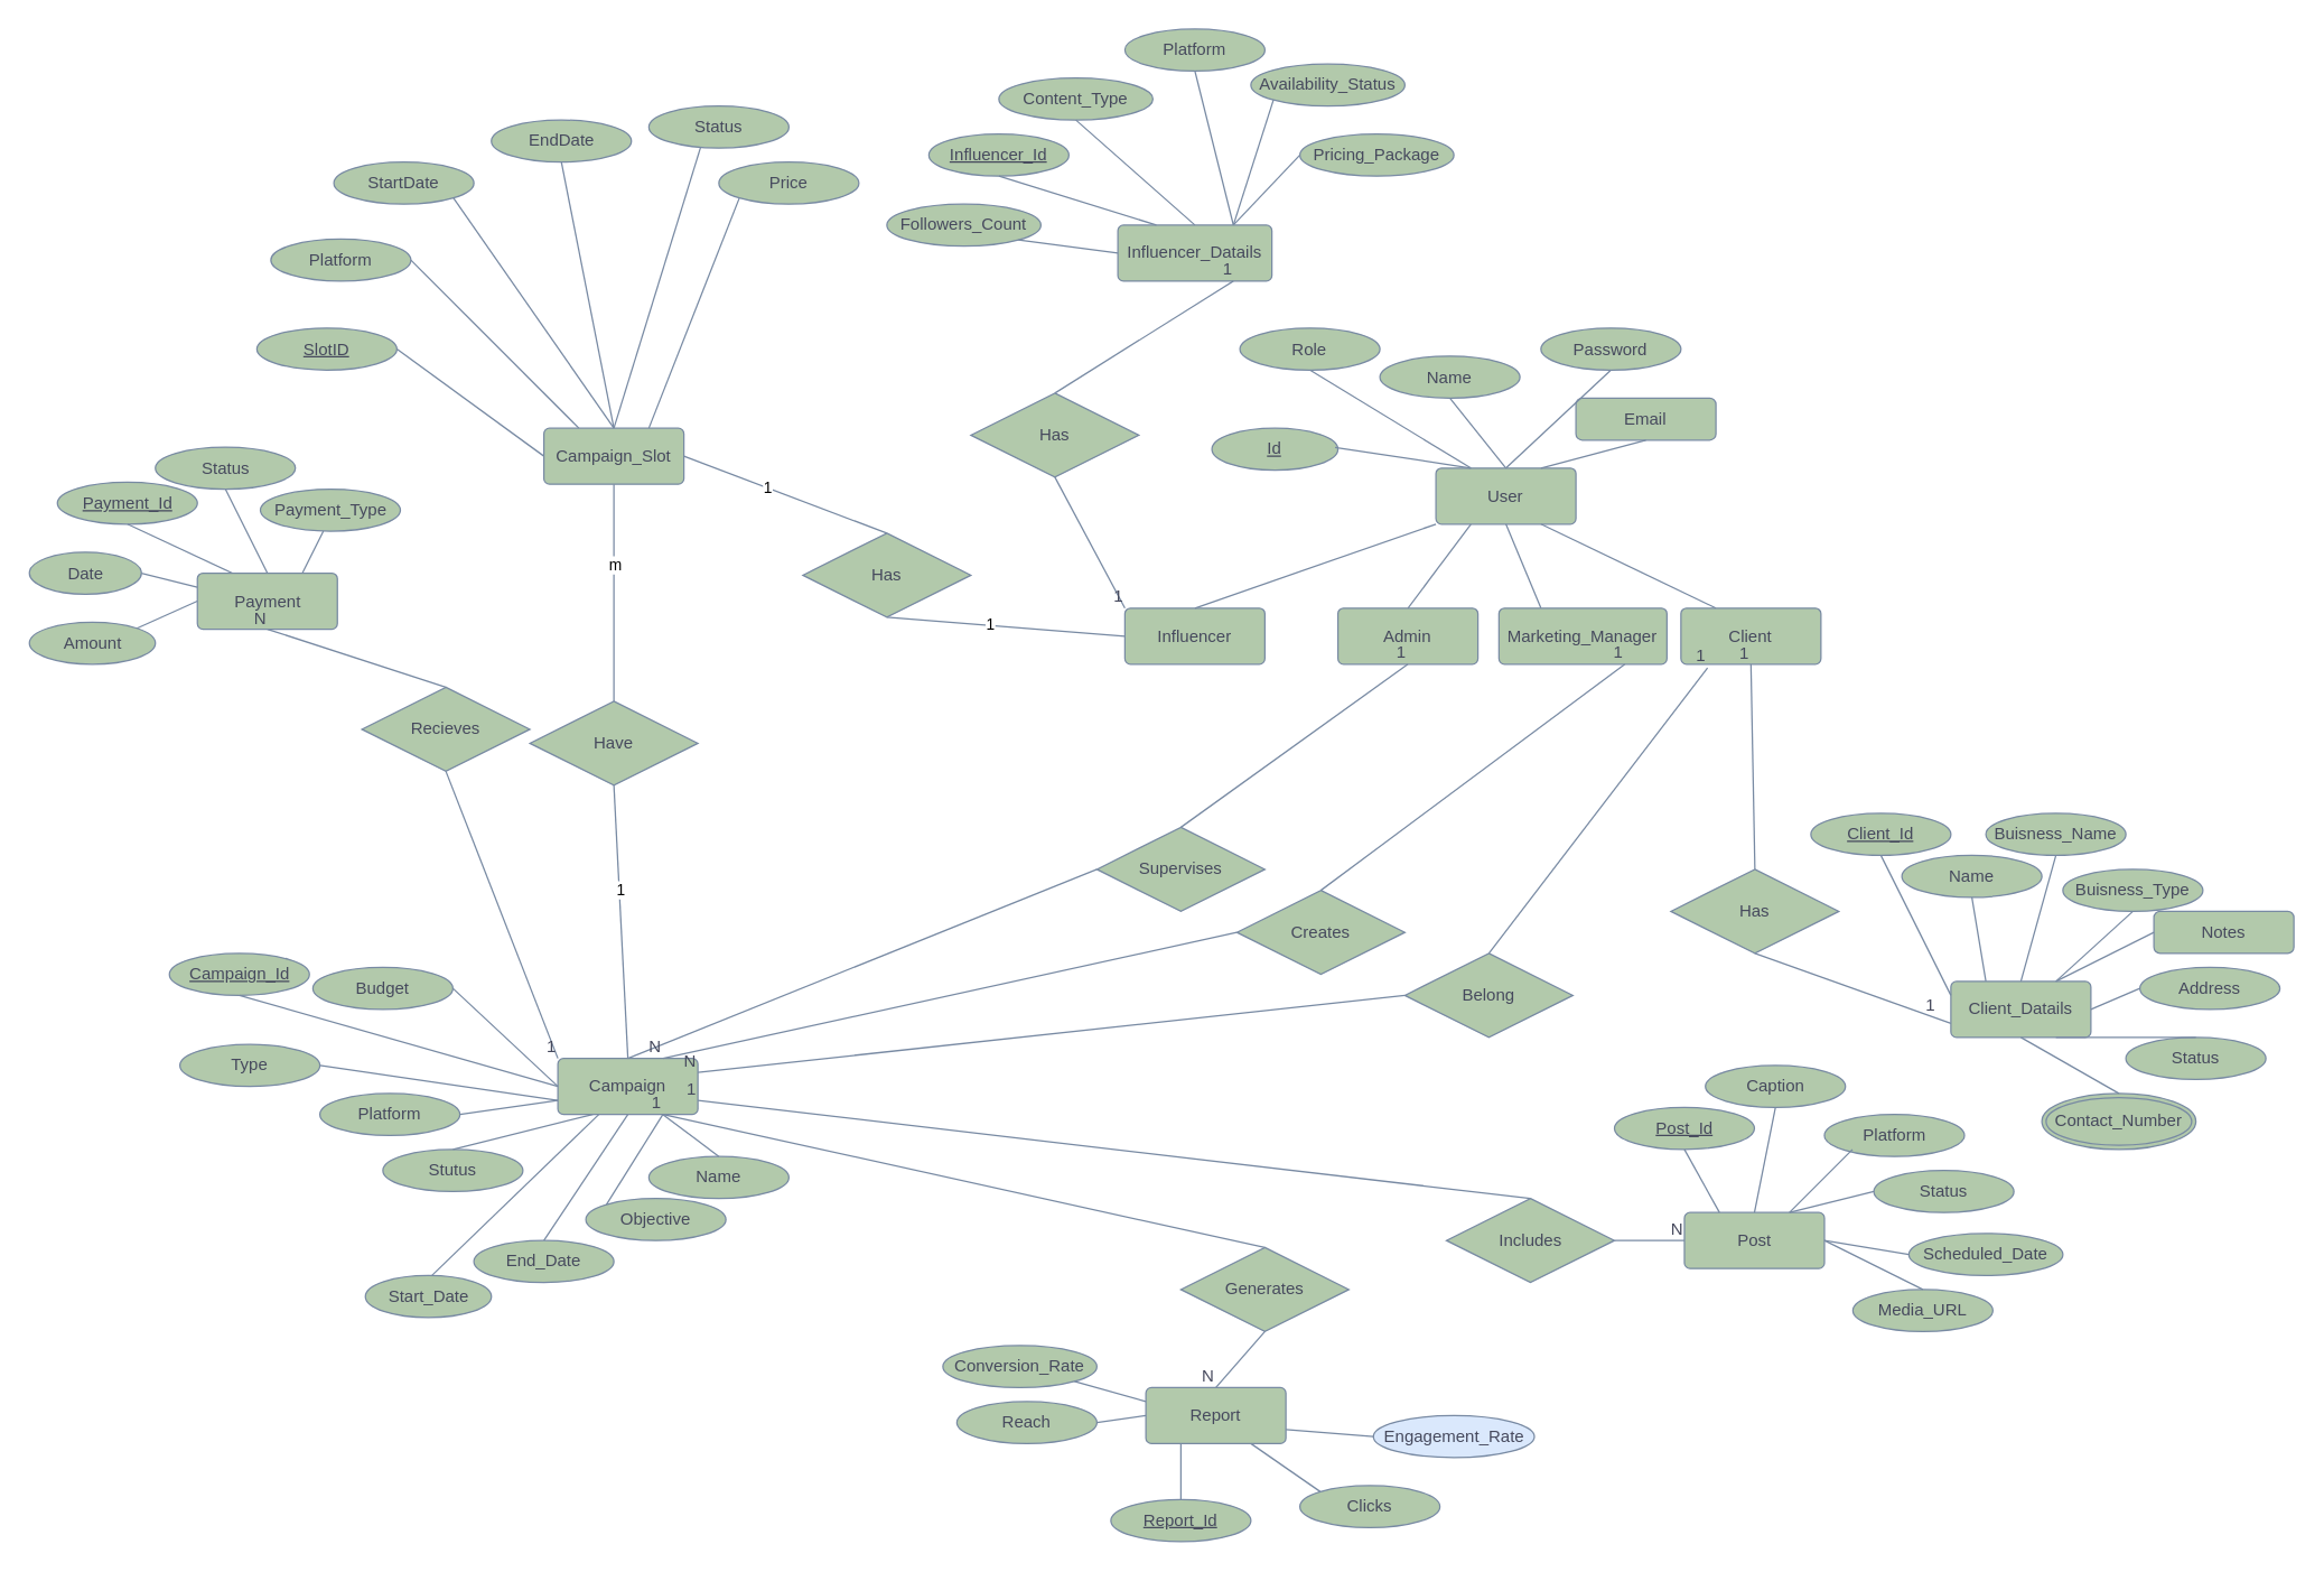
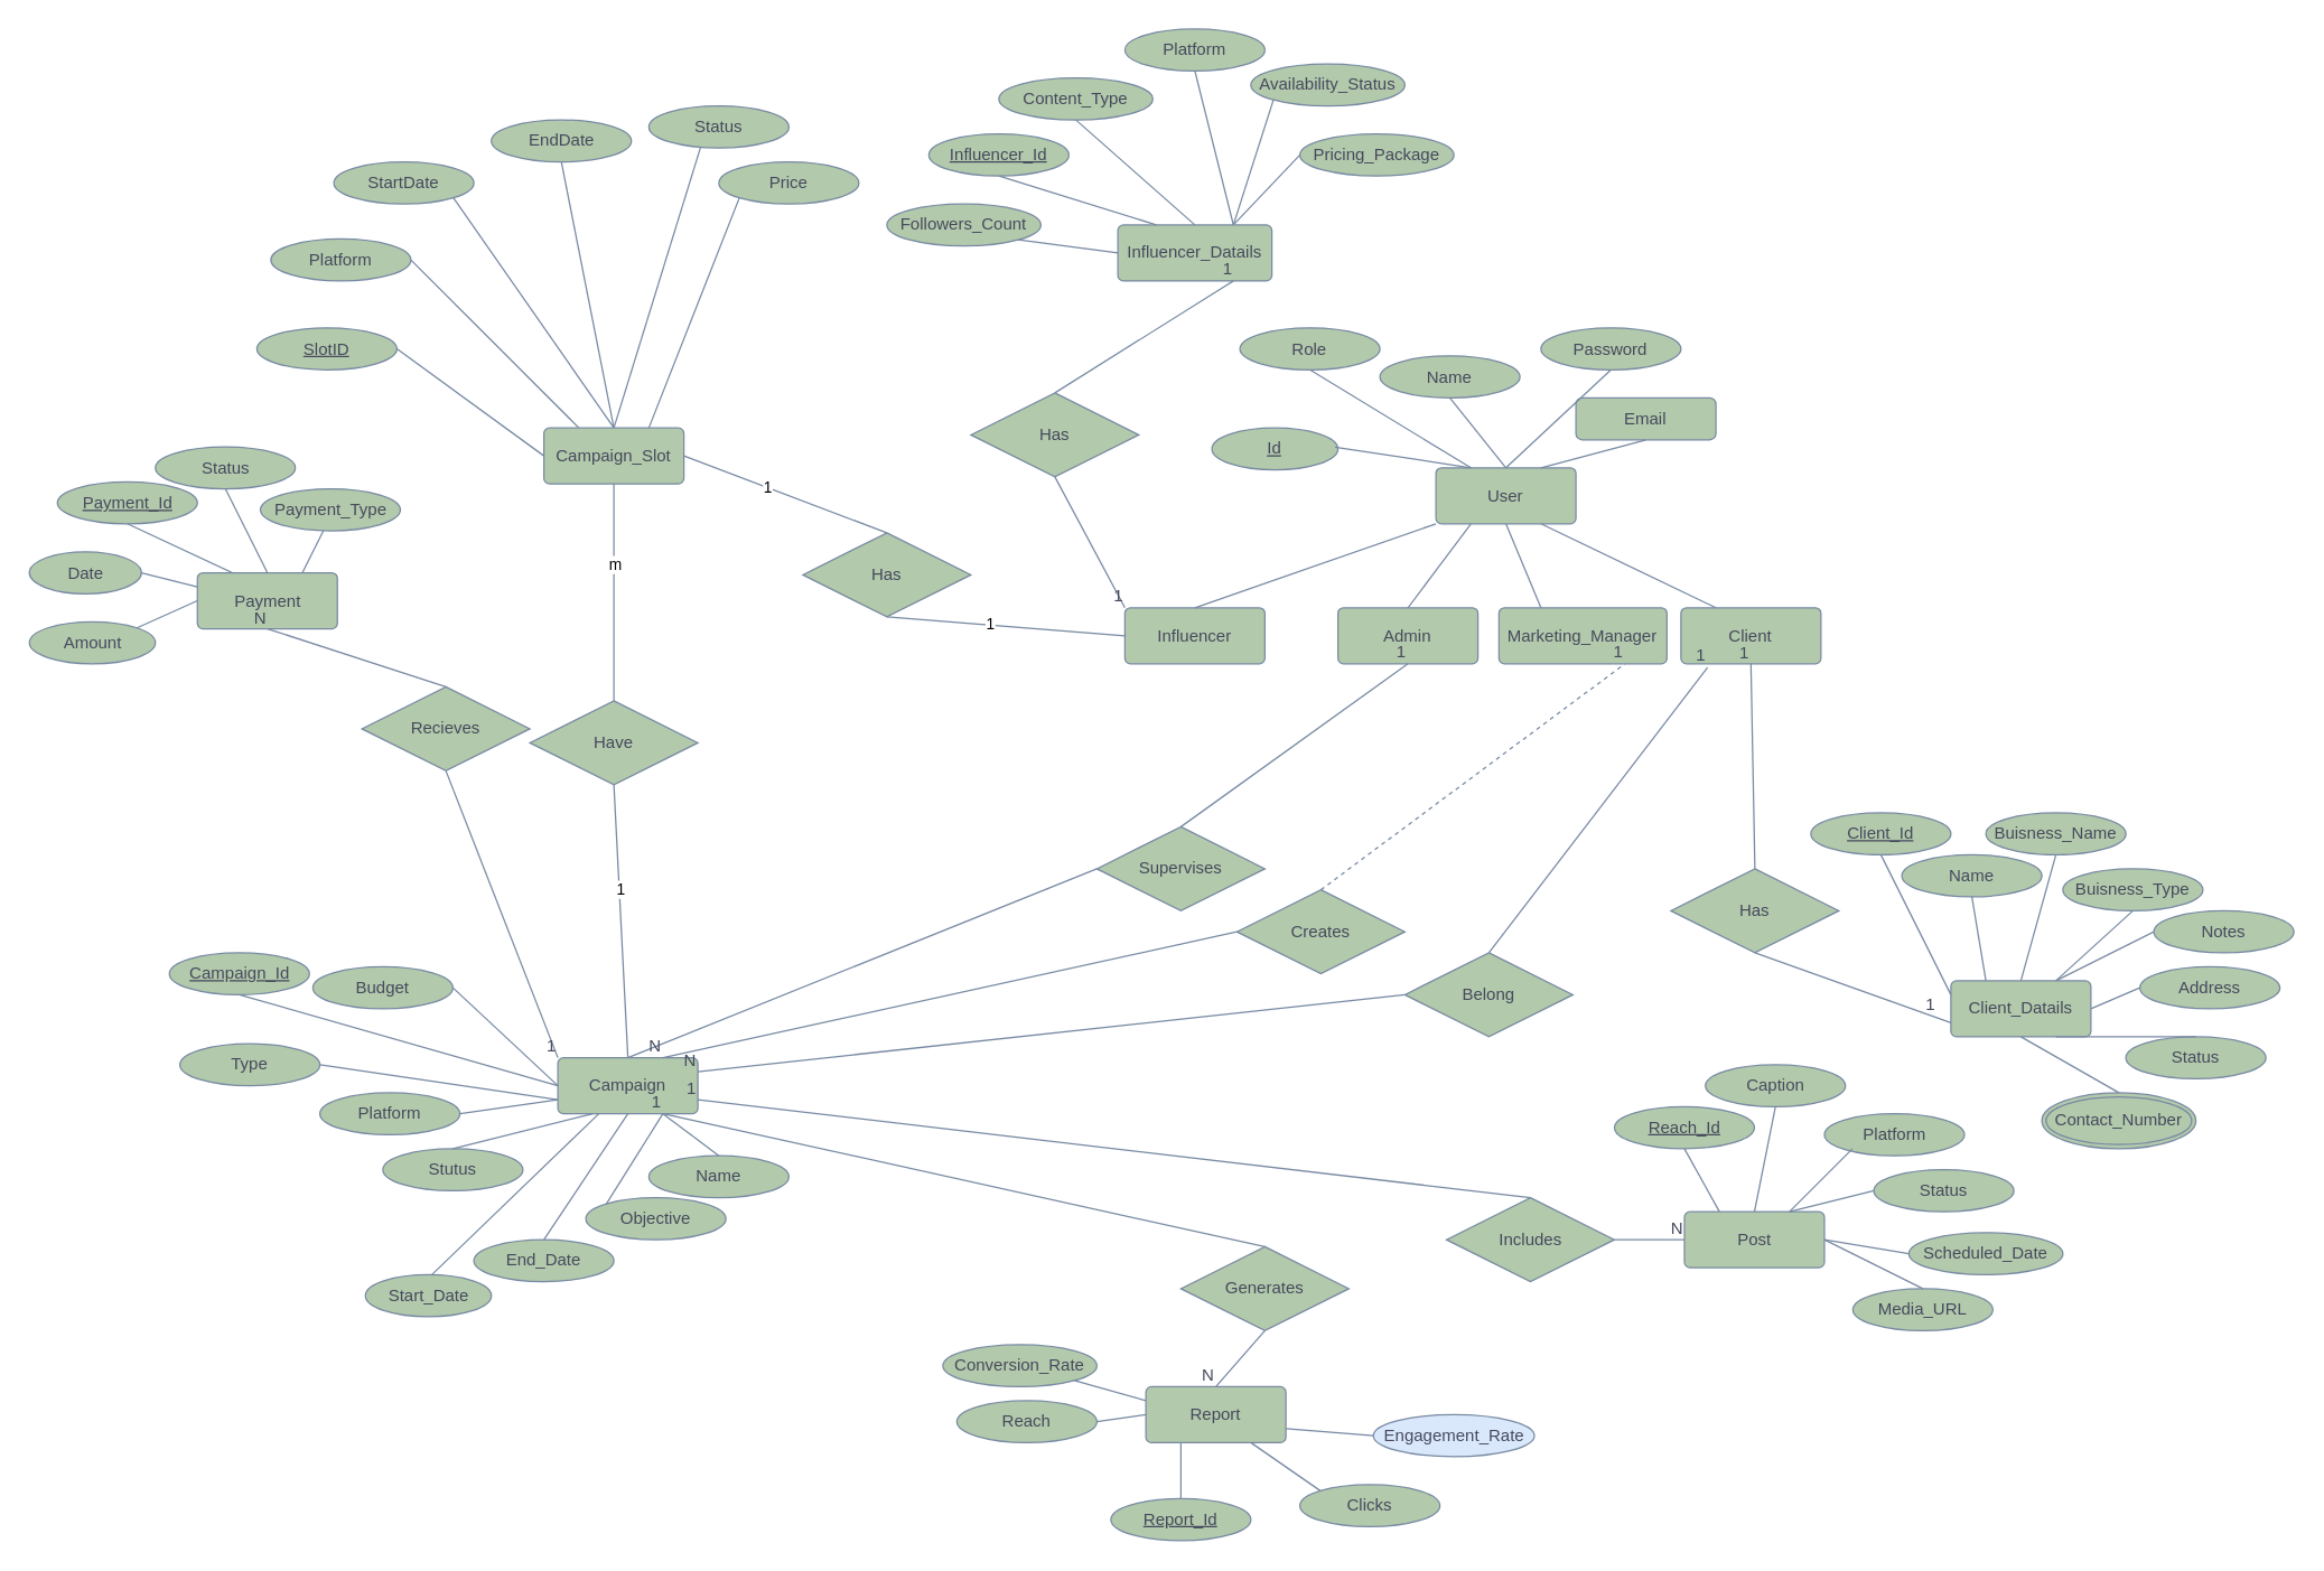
- <mxCell id="114" value="" style="endArrow=none;html=1;rounded=0;exitX=0.5;exitY=0;exitDx=0;exitDy=0;entryX=0.75;entryY=1;entryDx=0;entryDy=0;labelBackgroundColor=none;strokeColor=#788AA3;fontColor=default;" parent="1" source="113" target="87" edge="1"><mxGeometry relative="1" as="geometry"><mxPoint x="963" y="590" as="sourcePoint" /><mxPoint x="1123" y="590" as="targetPoint" /></mxGeometry></mxCell>
+ <mxCell id="114" value="" style="endArrow=none;html=1;rounded=0;exitX=0.5;exitY=0;exitDx=0;exitDy=0;entryX=0.75;entryY=1;entryDx=0;entryDy=0;labelBackgroundColor=none;strokeColor=#788AA3;fontColor=default;dashed=1;" parent="1" source="113" target="87" edge="1"><mxGeometry relative="1" as="geometry"><mxPoint x="963" y="590" as="sourcePoint" /><mxPoint x="1123" y="590" as="targetPoint" /></mxGeometry></mxCell>
- <mxCell id="21" value="Notes" style="whiteSpace=wrap;html=1;align=center;labelBackgroundColor=none;fillColor=#B2C9AB;strokeColor=#788AA3;fontColor=#46495D;rounded=1;" parent="1" vertex="1"><mxGeometry x="1538" y="650" width="100" height="30" as="geometry" /></mxCell>
+ <mxCell id="21" value="Notes" style="ellipse;whiteSpace=wrap;html=1;align=center;labelBackgroundColor=none;fillColor=#B2C9AB;strokeColor=#788AA3;fontColor=#46495D;" parent="1" vertex="1"><mxGeometry x="1538" y="650" width="100" height="30" as="geometry" /></mxCell>
- <mxCell id="62" value="Post_Id" style="ellipse;whiteSpace=wrap;html=1;align=center;fontStyle=4;labelBackgroundColor=none;fillColor=#B2C9AB;strokeColor=#788AA3;fontColor=#46495D;" parent="1" vertex="1"><mxGeometry x="1152.68" y="790" width="100" height="30" as="geometry" /></mxCell>
+ <mxCell id="62" value="Reach_Id" style="ellipse;whiteSpace=wrap;html=1;align=center;fontStyle=4;labelBackgroundColor=none;fillColor=#B2C9AB;strokeColor=#788AA3;fontColor=#46495D;" parent="1" vertex="1"><mxGeometry x="1152.68" y="790" width="100" height="30" as="geometry" /></mxCell>
